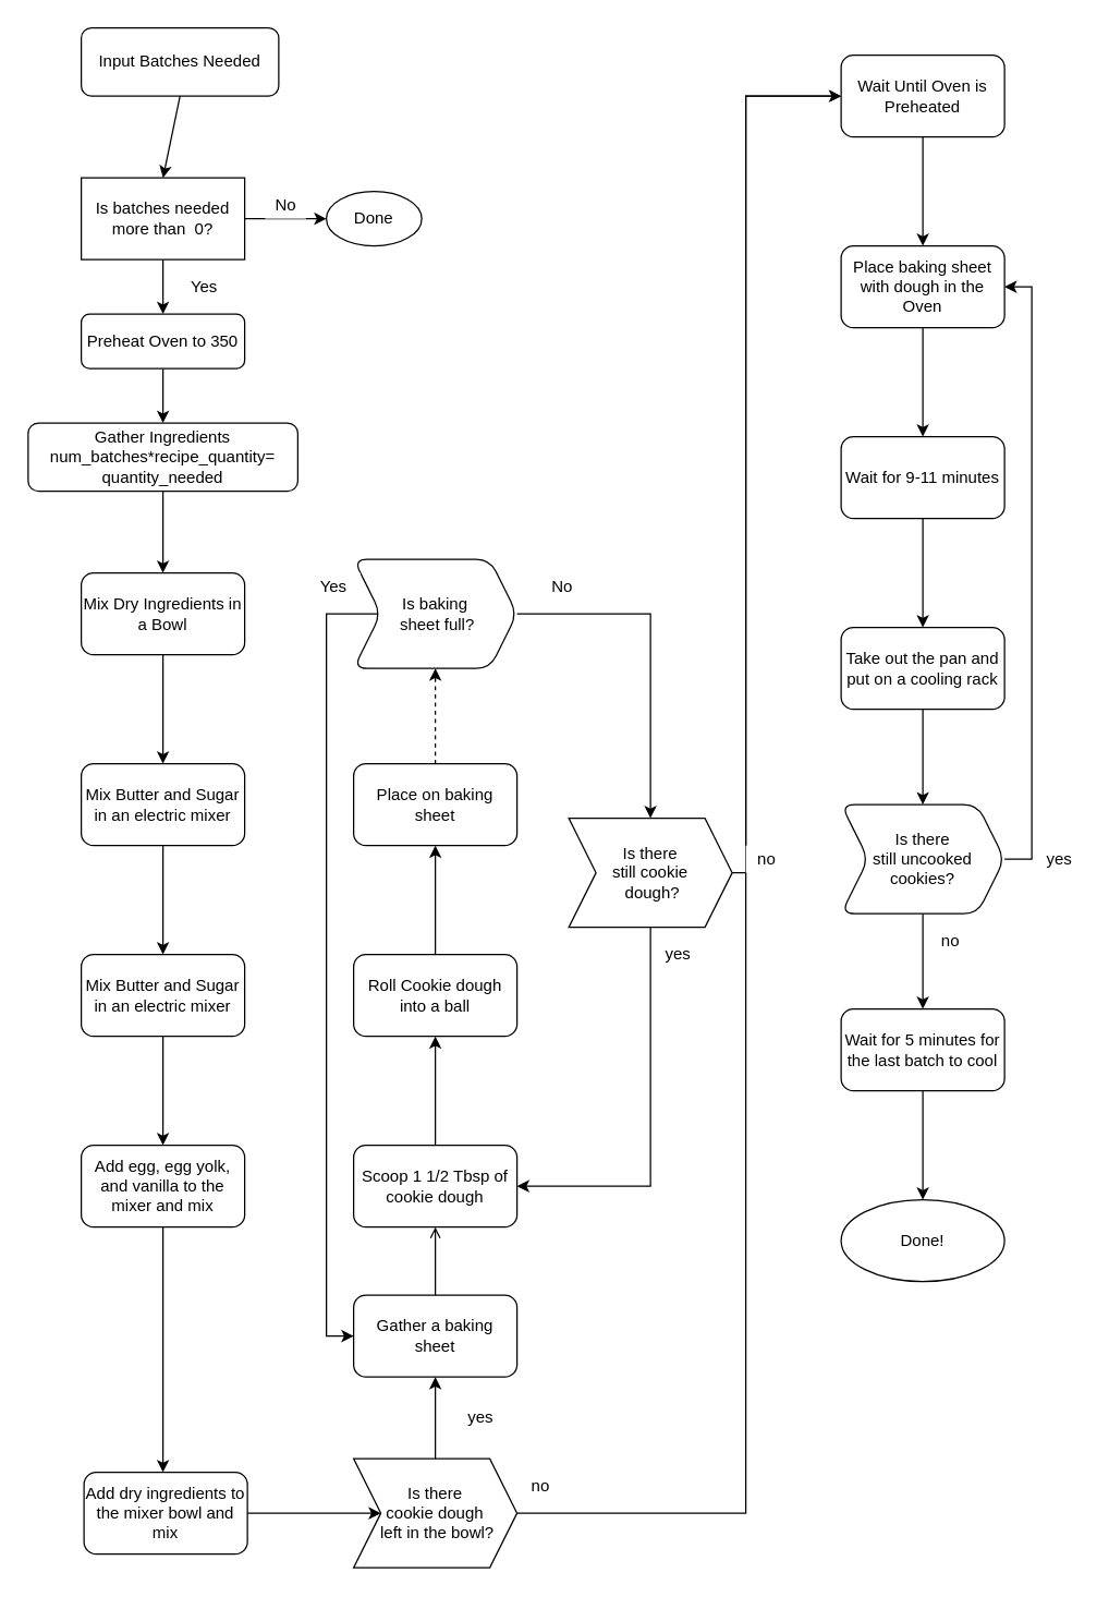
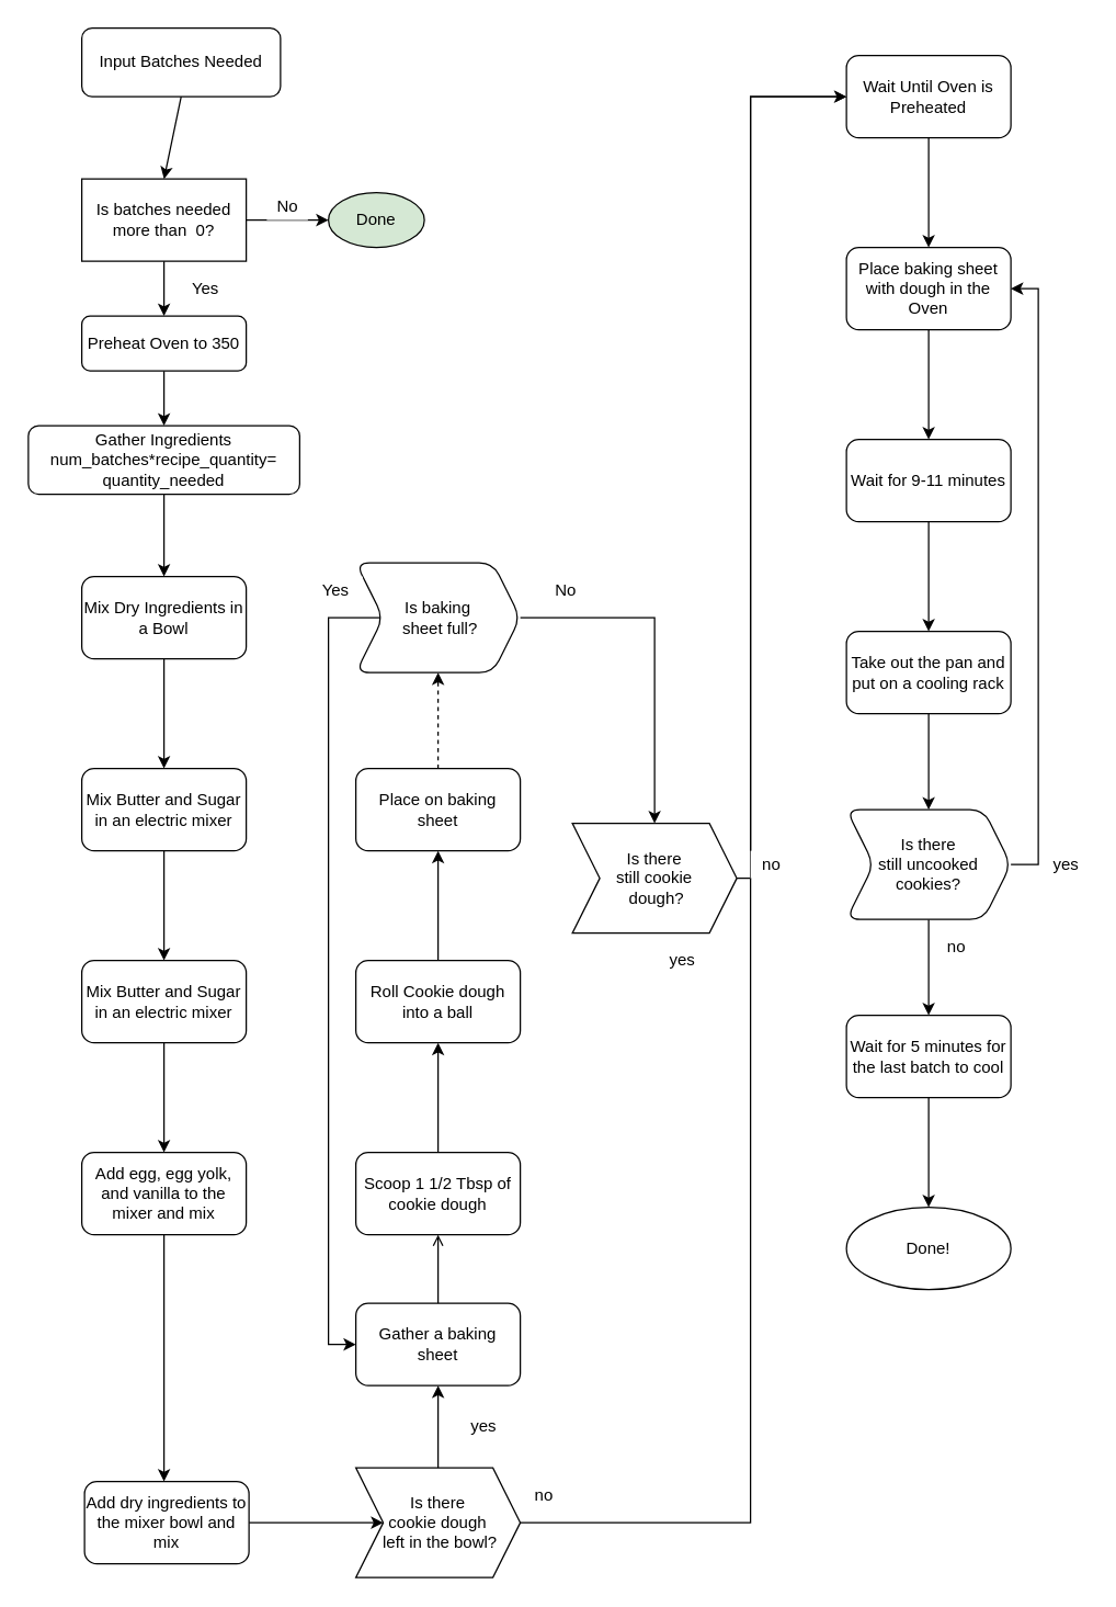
- <mxCell id="6" value="Done" style="ellipse;whiteSpace=wrap;html=1;fillColor=#FFFFFF;" vertex="1" parent="1"><mxGeometry x="239" y="140" width="70" height="40" as="geometry" /></mxCell>
+ <mxCell id="6" value="Done" style="ellipse;whiteSpace=wrap;html=1;fillColor=#d5e8d4;" vertex="1" parent="1"><mxGeometry x="239" y="140" width="70" height="40" as="geometry" /></mxCell>
- <mxCell id="59" style="edgeStyle=orthogonalEdgeStyle;rounded=0;orthogonalLoop=1;jettySize=auto;html=1;entryX=1;entryY=0.5;entryDx=0;entryDy=0;exitX=0.5;exitY=1;exitDx=0;exitDy=0;fillColor=#FFFFFF;" edge="1" parent="1" source="60" target="27"><mxGeometry relative="1" as="geometry"><mxPoint x="477" y="930" as="targetPoint" /></mxGeometry></mxCell>
